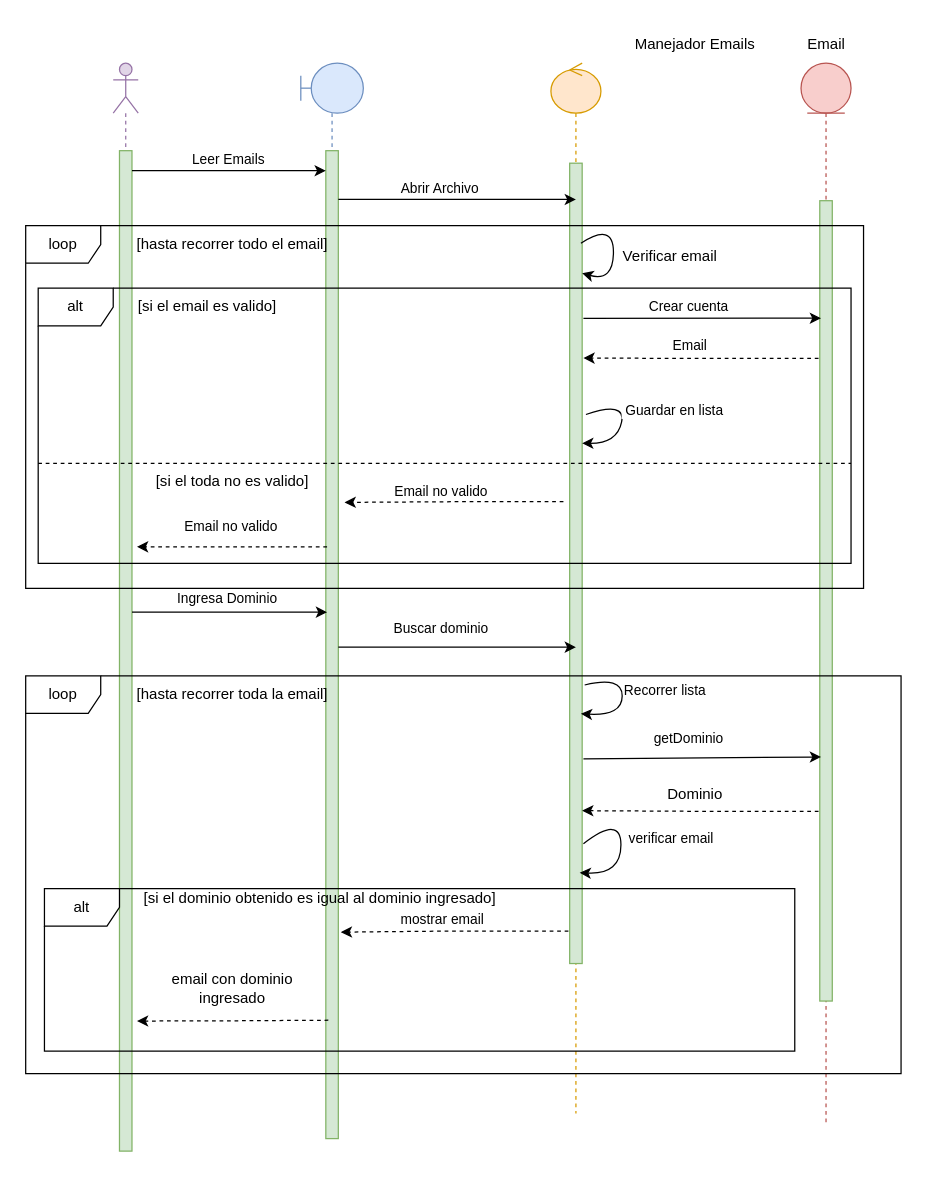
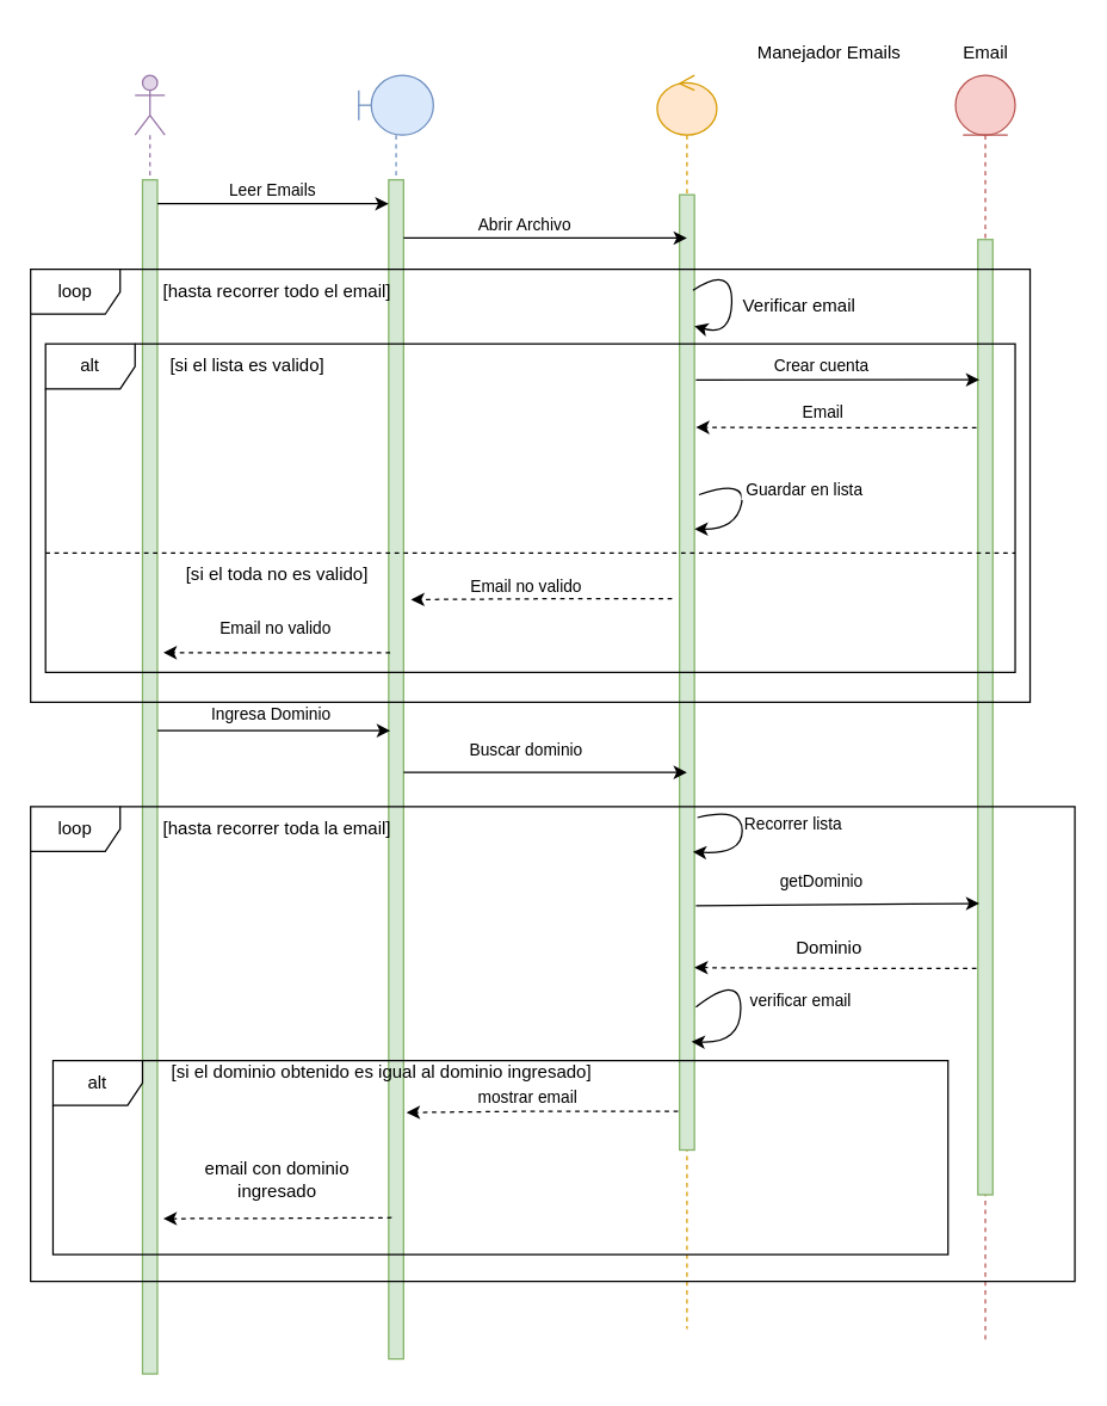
- <mxCell id="46" value="[si el email es valido]" style="text;html=1;align=center;verticalAlign=middle;resizable=0;points=[];autosize=1;strokeColor=none;fillColor=none;" vertex="1" parent="1"><mxGeometry x="100" y="230" width="130" height="30" as="geometry" /></mxCell>
+ <mxCell id="46" value="[si el lista es valido]" style="text;html=1;align=center;verticalAlign=middle;resizable=0;points=[];autosize=1;strokeColor=none;fillColor=none;" vertex="1" parent="1"><mxGeometry x="100" y="230" width="130" height="30" as="geometry" /></mxCell>
